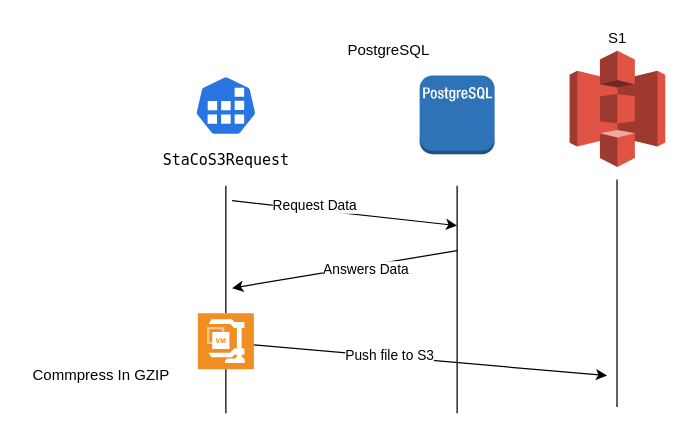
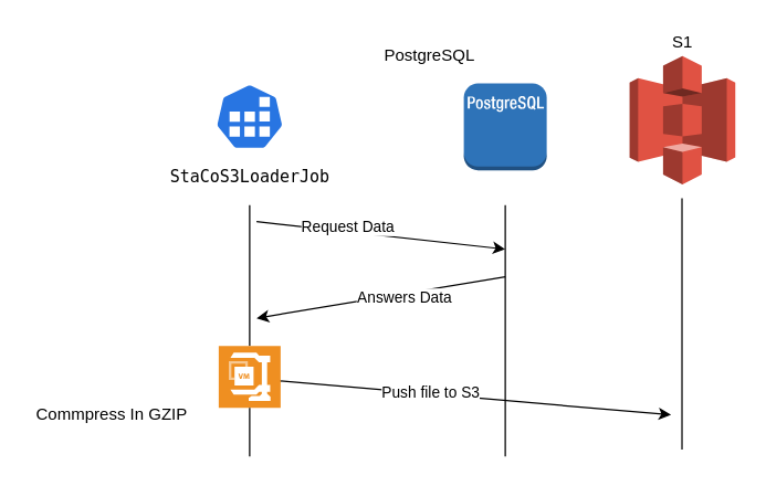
- <mxCell id="3" value="&lt;pre style=&quot;font-family: &amp;quot;jetbrains mono&amp;quot;, monospace;&quot;&gt;StaCoS3Request&lt;/pre&gt;" style="text;html=1;align=center;verticalAlign=middle;resizable=0;points=[];autosize=1;strokeColor=none;fillColor=none;labelBackgroundColor=none;fontColor=default;" parent="1" vertex="1"><mxGeometry x="115" y="108" width="130" height="40" as="geometry" /></mxCell>
+ <mxCell id="3" value="&lt;pre style=&quot;font-family: &amp;quot;jetbrains mono&amp;quot;, monospace;&quot;&gt;StaCoS3LoaderJob&lt;/pre&gt;" style="text;html=1;align=center;verticalAlign=middle;resizable=0;points=[];autosize=1;strokeColor=none;fillColor=none;labelBackgroundColor=none;fontColor=default;" parent="1" vertex="1"><mxGeometry x="115" y="108" width="130" height="40" as="geometry" /></mxCell>
